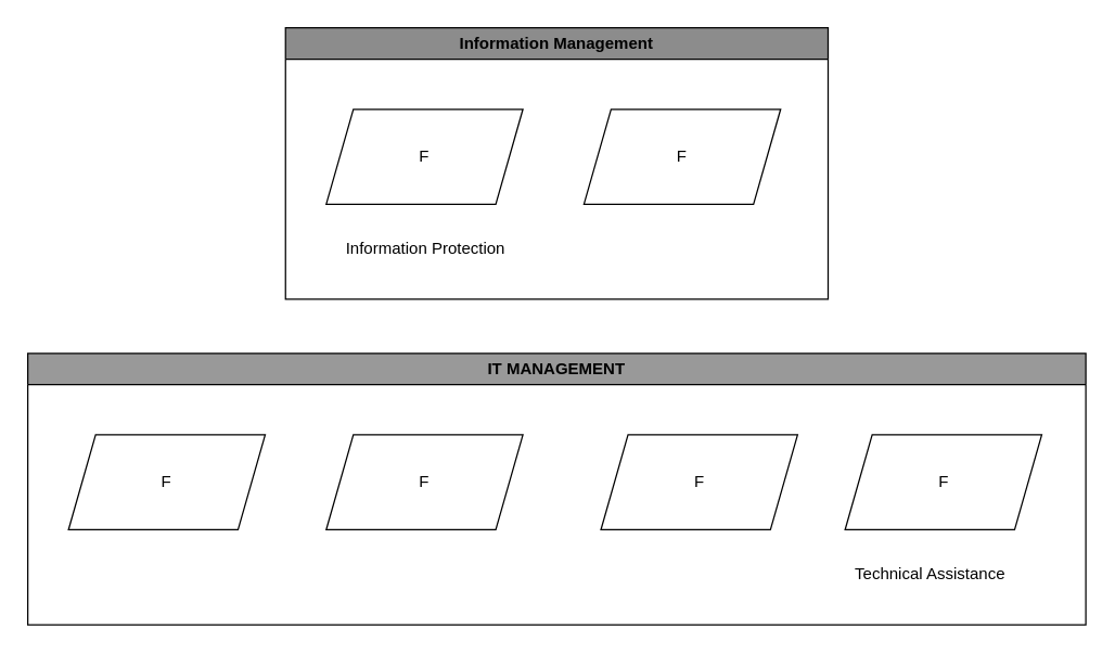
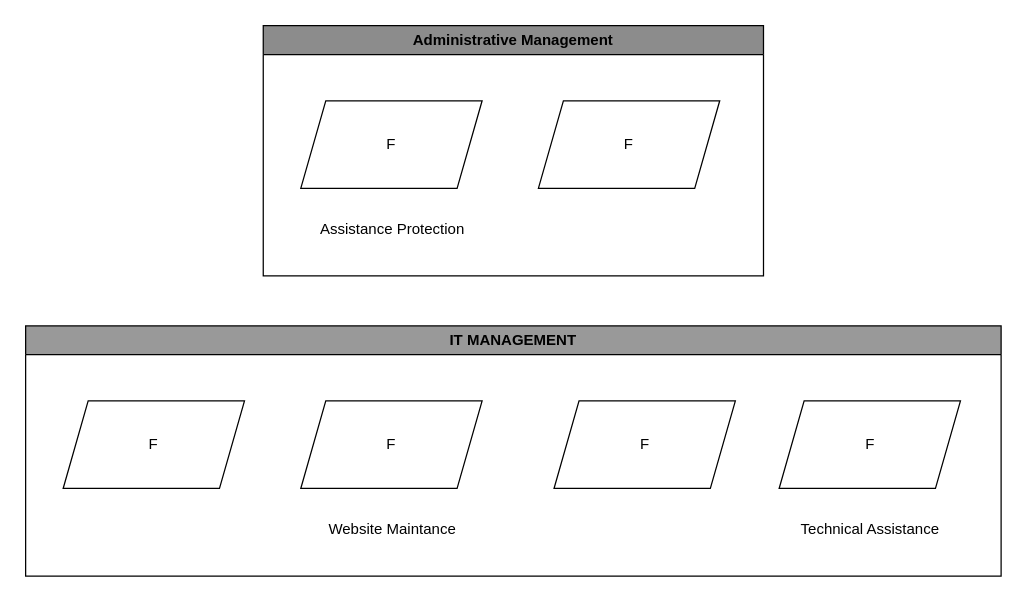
- <mxCell id="2" value="Information Management" style="swimlane;whiteSpace=wrap;html=1;fillColor=light-dark(#8c8c8c, #ededed);" vertex="1" parent="1"><mxGeometry x="210" y="20" width="400" height="200" as="geometry" /></mxCell>
+ <mxCell id="2" value="Administrative Management" style="swimlane;whiteSpace=wrap;html=1;fillColor=light-dark(#8c8c8c, #ededed);" vertex="1" parent="1"><mxGeometry x="210" y="20" width="400" height="200" as="geometry" /></mxCell>
- <mxCell id="5" value="Information Protection" style="text;html=1;align=center;verticalAlign=middle;resizable=0;points=[];autosize=1;strokeColor=none;fillColor=none;" vertex="1" parent="2"><mxGeometry x="32.5" y="148" width="140" height="30" as="geometry" /></mxCell>
+ <mxCell id="5" value="Assistance Protection" style="text;html=1;align=center;verticalAlign=middle;resizable=0;points=[];autosize=1;strokeColor=none;fillColor=none;" vertex="1" parent="2"><mxGeometry x="32.5" y="148" width="140" height="30" as="geometry" /></mxCell>
+ <mxCell id="9" value="Website Maintance" style="text;html=1;align=center;verticalAlign=middle;resizable=0;points=[];autosize=1;strokeColor=none;fillColor=none;" vertex="1" parent="6"><mxGeometry x="227.5" y="148" width="130" height="30" as="geometry" /></mxCell>
- <mxCell id="11" value="Technical Assistance" style="text;html=1;align=center;verticalAlign=middle;resizable=0;points=[];autosize=1;strokeColor=none;fillColor=none;" vertex="1" parent="6"><mxGeometry x="600" y="148" width="130" height="30" as="geometry" /></mxCell>
+ <mxCell id="11" value="Technical Assistance" style="text;html=1;align=center;verticalAlign=middle;resizable=0;points=[];autosize=1;strokeColor=none;fillColor=none;" vertex="1" parent="6"><mxGeometry x="610" y="148" width="130" height="30" as="geometry" /></mxCell>
